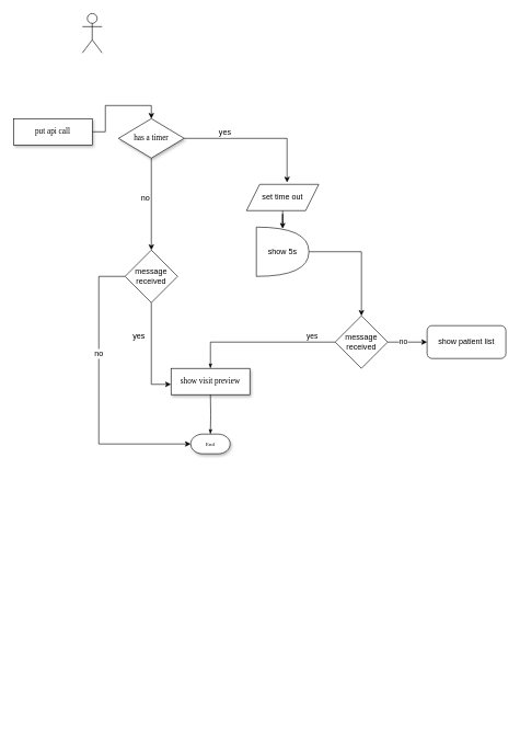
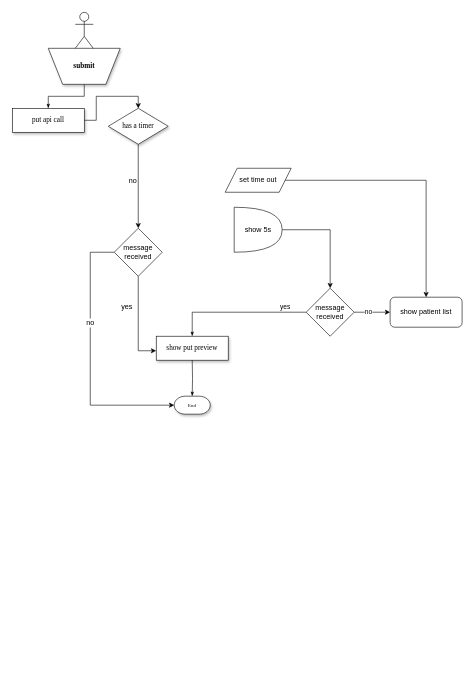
+ <mxCell id="3" value="&lt;b&gt;&lt;font style=&quot;font-size: 12px;&quot;&gt;submit&lt;/font&gt;&lt;/b&gt;" style="shape=trapezoid;whiteSpace=wrap;html=1;rounded=0;shadow=1;labelBackgroundColor=none;strokeWidth=1;fontFamily=Verdana;fontSize=8;align=center;flipV=1;" parent="1" vertex="1"><mxGeometry x="80" y="80" width="120" height="60" as="geometry" /></mxCell>
+ <mxCell id="2" style="edgeStyle=orthogonalEdgeStyle;rounded=0;html=1;labelBackgroundColor=none;startSize=5;endArrow=classicThin;endFill=1;endSize=5;jettySize=auto;orthogonalLoop=1;strokeWidth=1;fontFamily=Verdana;fontSize=8;entryX=0.5;entryY=0;entryDx=0;entryDy=0;" parent="1" source="3" target="10" edge="1"><mxGeometry relative="1" as="geometry" /></mxCell>
- <mxCell id="4" style="edgeStyle=orthogonalEdgeStyle;rounded=0;orthogonalLoop=1;jettySize=auto;html=1;entryX=0.561;entryY=-0.075;entryDx=0;entryDy=0;entryPerimeter=0;fontSize=12;" edge="1" parent="1" source="8" target="18"><mxGeometry relative="1" as="geometry" /></mxCell>
- <mxCell id="5" value="yes" style="edgeLabel;html=1;align=center;verticalAlign=middle;resizable=0;points=[];fontSize=12;" vertex="1" connectable="0" parent="4"><mxGeometry x="-0.458" y="-2" relative="1" as="geometry"><mxPoint y="-12" as="offset" /></mxGeometry></mxCell>
- <mxCell id="17" style="edgeStyle=orthogonalEdgeStyle;rounded=0;orthogonalLoop=1;jettySize=auto;html=1;entryX=0.5;entryY=0.032;entryDx=0;entryDy=0;entryPerimeter=0;fontSize=12;" edge="1" parent="1" source="18" target="24"><mxGeometry relative="1" as="geometry" /></mxCell>
+ <mxCell id="17" style="edgeStyle=orthogonalEdgeStyle;rounded=0;orthogonalLoop=1;jettySize=auto;html=1;fontSize=12;" edge="1" parent="1" source="18" target="22"><mxGeometry relative="1" as="geometry" /></mxCell>
- <mxCell id="13" value="&lt;font style=&quot;font-size: 12px;&quot;&gt;show visit preview&lt;/font&gt;" style="whiteSpace=wrap;html=1;rounded=0;shadow=1;labelBackgroundColor=none;strokeWidth=1;fontFamily=Verdana;fontSize=8;align=center;" parent="1" vertex="1"><mxGeometry x="260" y="560" width="120" height="40" as="geometry" /></mxCell>
+ <mxCell id="13" value="&lt;font style=&quot;font-size: 12px;&quot;&gt;show put preview&lt;/font&gt;" style="whiteSpace=wrap;html=1;rounded=0;shadow=1;labelBackgroundColor=none;strokeWidth=1;fontFamily=Verdana;fontSize=8;align=center;" parent="1" vertex="1"><mxGeometry x="260" y="560" width="120" height="40" as="geometry" /></mxCell>
